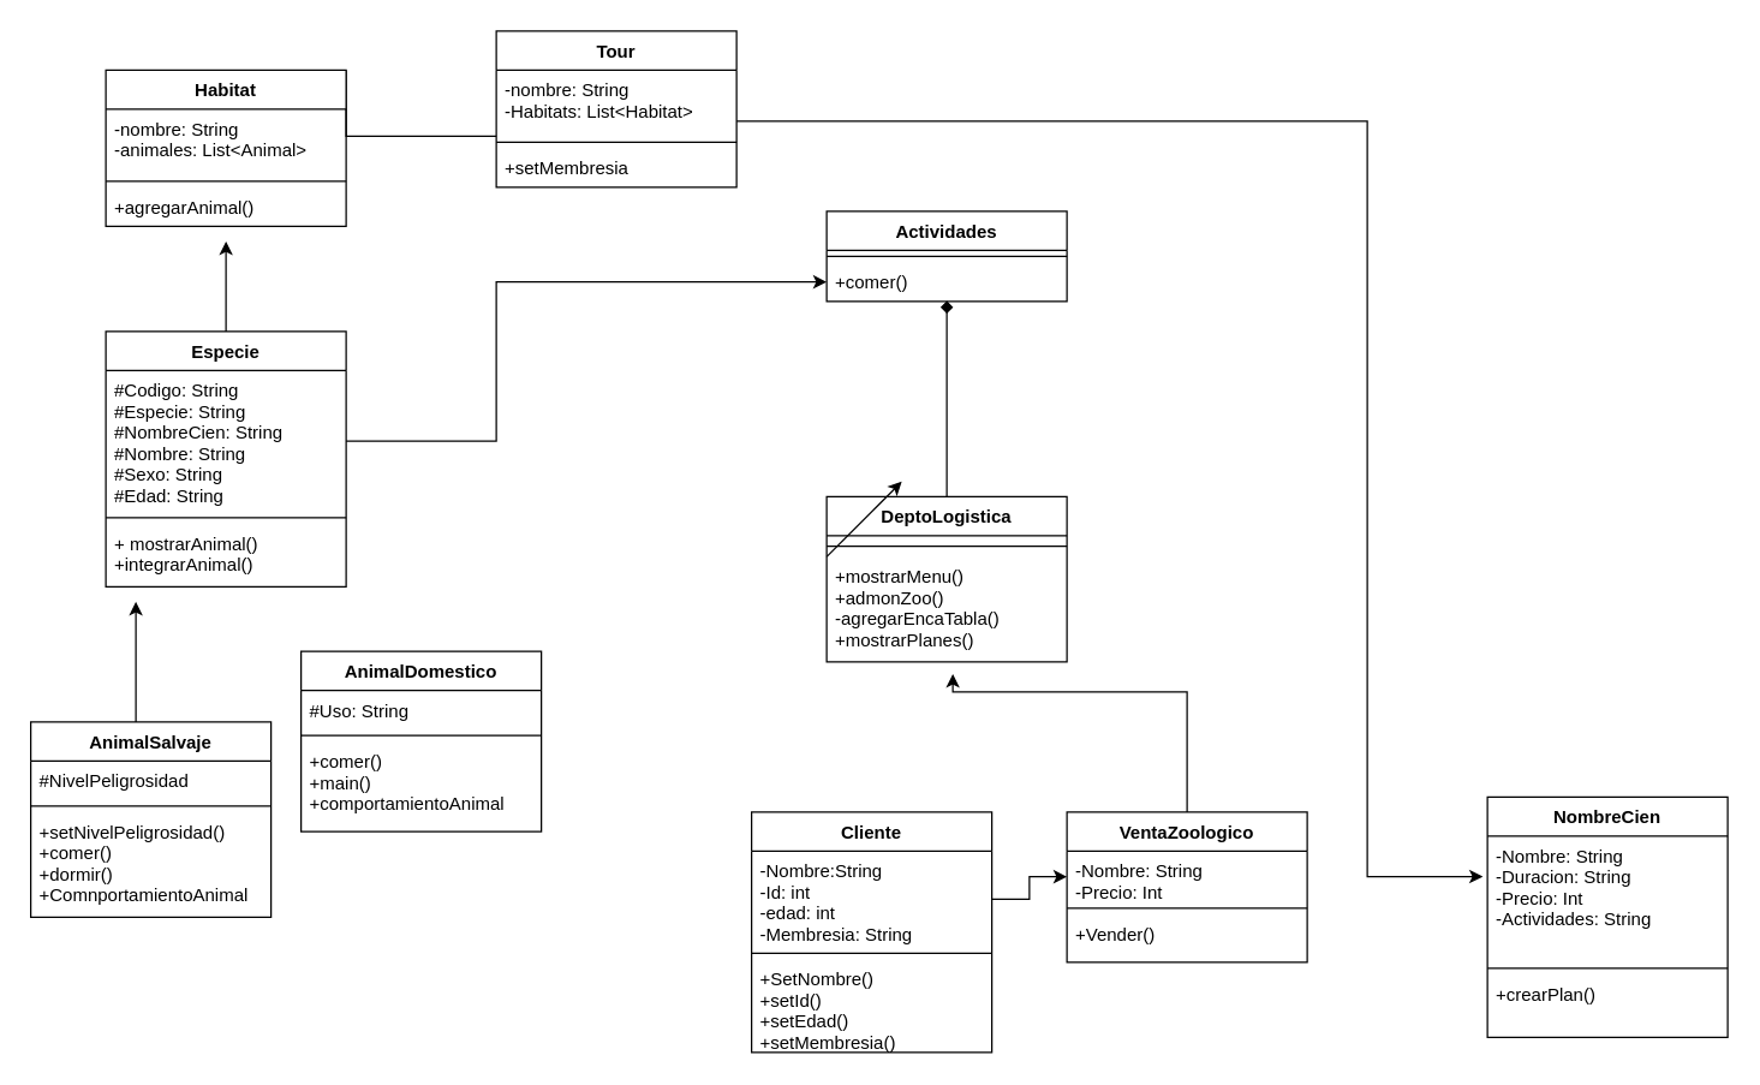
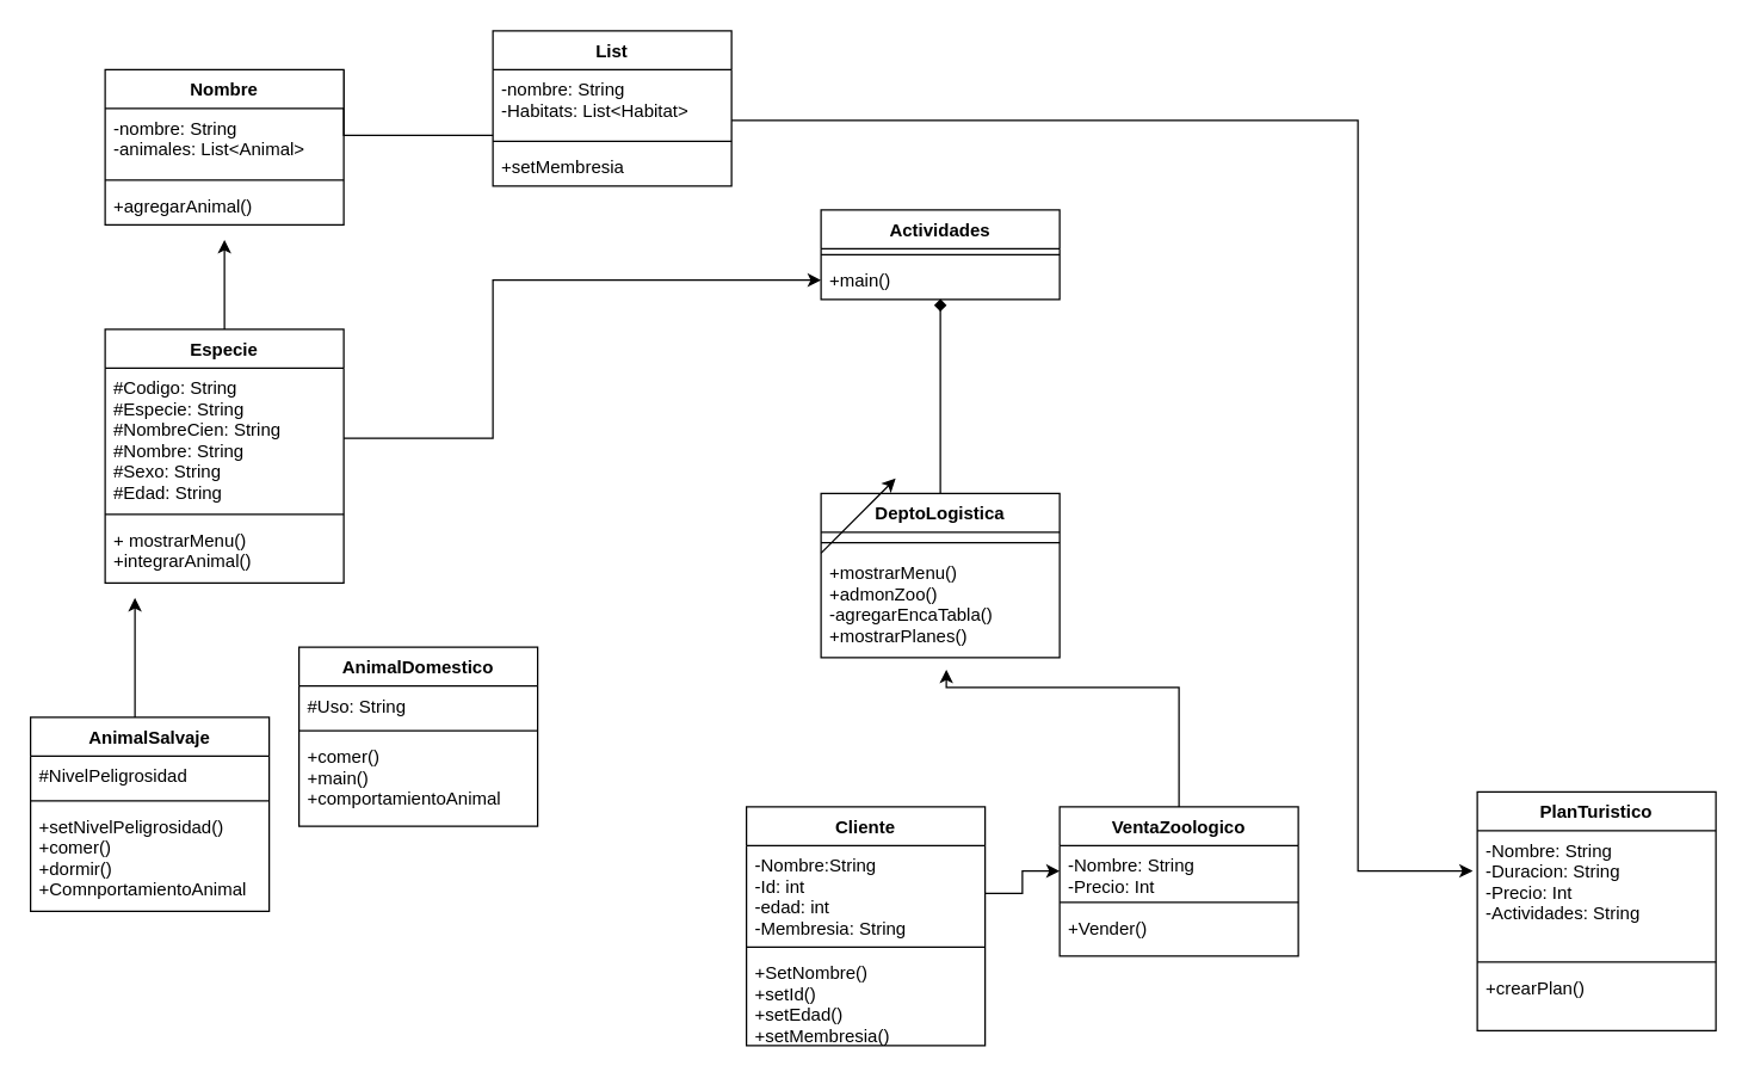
- <mxCell id="43" value="Tour" style="swimlane;fontStyle=1;align=center;verticalAlign=top;childLayout=stackLayout;horizontal=1;startSize=26;horizontalStack=0;resizeParent=1;resizeParentMax=0;resizeLast=0;collapsible=1;marginBottom=0;rounded=0;" parent="1" vertex="1"><mxGeometry x="330" y="20" width="160" height="104" as="geometry" /></mxCell>
+ <mxCell id="43" value="List" style="swimlane;fontStyle=1;align=center;verticalAlign=top;childLayout=stackLayout;horizontal=1;startSize=26;horizontalStack=0;resizeParent=1;resizeParentMax=0;resizeLast=0;collapsible=1;marginBottom=0;rounded=0;" parent="1" vertex="1"><mxGeometry x="330" y="20" width="160" height="104" as="geometry" /></mxCell>
- <mxCell id="38" value="Habitat" style="swimlane;fontStyle=1;align=center;verticalAlign=top;childLayout=stackLayout;horizontal=1;startSize=26;horizontalStack=0;resizeParent=1;resizeParentMax=0;resizeLast=0;collapsible=1;marginBottom=0;rounded=0;" parent="1" vertex="1"><mxGeometry x="70" y="46" width="160" height="104" as="geometry" /></mxCell>
+ <mxCell id="38" value="Nombre" style="swimlane;fontStyle=1;align=center;verticalAlign=top;childLayout=stackLayout;horizontal=1;startSize=26;horizontalStack=0;resizeParent=1;resizeParentMax=0;resizeLast=0;collapsible=1;marginBottom=0;rounded=0;" parent="1" vertex="1"><mxGeometry x="70" y="46" width="160" height="104" as="geometry" /></mxCell>
- <mxCell id="34" value="+comer()&#10;" style="text;strokeColor=none;fillColor=none;align=left;verticalAlign=top;spacingLeft=4;spacingRight=4;overflow=hidden;rotatable=0;points=[[0,0.5],[1,0.5]];portConstraint=eastwest;rounded=0;" parent="32" vertex="1"><mxGeometry y="34" width="160" height="26" as="geometry" /></mxCell>
+ <mxCell id="34" value="+main()&#10;" style="text;strokeColor=none;fillColor=none;align=left;verticalAlign=top;spacingLeft=4;spacingRight=4;overflow=hidden;rotatable=0;points=[[0,0.5],[1,0.5]];portConstraint=eastwest;rounded=0;" parent="32" vertex="1"><mxGeometry y="34" width="160" height="26" as="geometry" /></mxCell>
- <mxCell id="6" value="+ mostrarAnimal()&#10;+integrarAnimal()" style="text;strokeColor=none;fillColor=none;align=left;verticalAlign=top;spacingLeft=4;spacingRight=4;overflow=hidden;rotatable=0;points=[[0,0.5],[1,0.5]];portConstraint=eastwest;rounded=0;" parent="3" vertex="1"><mxGeometry y="128" width="160" height="42" as="geometry" /></mxCell>
+ <mxCell id="6" value="+ mostrarMenu()&#10;+integrarAnimal()" style="text;strokeColor=none;fillColor=none;align=left;verticalAlign=top;spacingLeft=4;spacingRight=4;overflow=hidden;rotatable=0;points=[[0,0.5],[1,0.5]];portConstraint=eastwest;rounded=0;" parent="3" vertex="1"><mxGeometry y="128" width="160" height="42" as="geometry" /></mxCell>
- <mxCell id="28" value="NombreCien" style="swimlane;fontStyle=1;align=center;verticalAlign=top;childLayout=stackLayout;horizontal=1;startSize=26;horizontalStack=0;resizeParent=1;resizeParentMax=0;resizeLast=0;collapsible=1;marginBottom=0;rounded=0;" parent="1" vertex="1"><mxGeometry x="990" y="530" width="160" height="160" as="geometry" /></mxCell>
+ <mxCell id="28" value="PlanTuristico" style="swimlane;fontStyle=1;align=center;verticalAlign=top;childLayout=stackLayout;horizontal=1;startSize=26;horizontalStack=0;resizeParent=1;resizeParentMax=0;resizeLast=0;collapsible=1;marginBottom=0;rounded=0;" parent="1" vertex="1"><mxGeometry x="990" y="530" width="160" height="160" as="geometry" /></mxCell>
